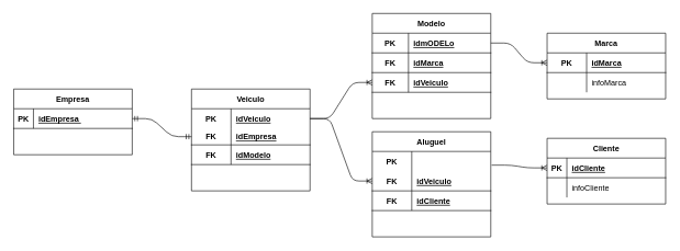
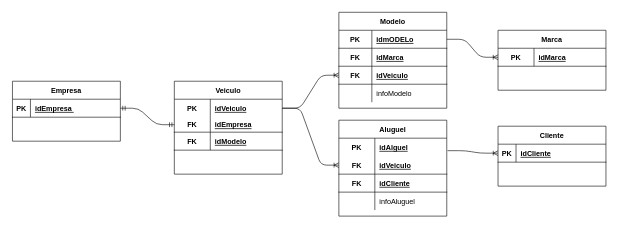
- <mxCell id="40" value="infoMarca" style="shape=partialRectangle;connectable=0;fillColor=none;top=0;left=0;bottom=0;right=0;align=left;spacingLeft=6;overflow=hidden;" vertex="1" parent="38"><mxGeometry x="60" width="120" height="30" as="geometry" /></mxCell>
+ <mxCell id="33" value="infoModelo" style="shape=partialRectangle;connectable=0;fillColor=none;top=0;left=0;bottom=0;right=0;align=left;spacingLeft=6;overflow=hidden;" vertex="1" parent="31"><mxGeometry x="55" width="125" height="30" as="geometry" /></mxCell>
+ <mxCell id="44" value="idAlguel" style="shape=partialRectangle;connectable=0;fillColor=none;top=0;left=0;bottom=0;right=0;align=left;spacingLeft=6;fontStyle=5;overflow=hidden;" vertex="1" parent="42"><mxGeometry x="60" width="120" height="30" as="geometry" /></mxCell>
- <mxCell id="61" value="infoCliente" style="shape=partialRectangle;connectable=0;fillColor=none;top=0;left=0;bottom=0;right=0;align=left;spacingLeft=6;overflow=hidden;" vertex="1" parent="59"><mxGeometry x="30" width="150" height="30" as="geometry" /></mxCell>
+ <mxCell id="53" value="infoAluguel" style="shape=partialRectangle;connectable=0;fillColor=none;top=0;left=0;bottom=0;right=0;align=left;spacingLeft=6;overflow=hidden;" vertex="1" parent="51"><mxGeometry x="60" width="120" height="30" as="geometry" /></mxCell>
